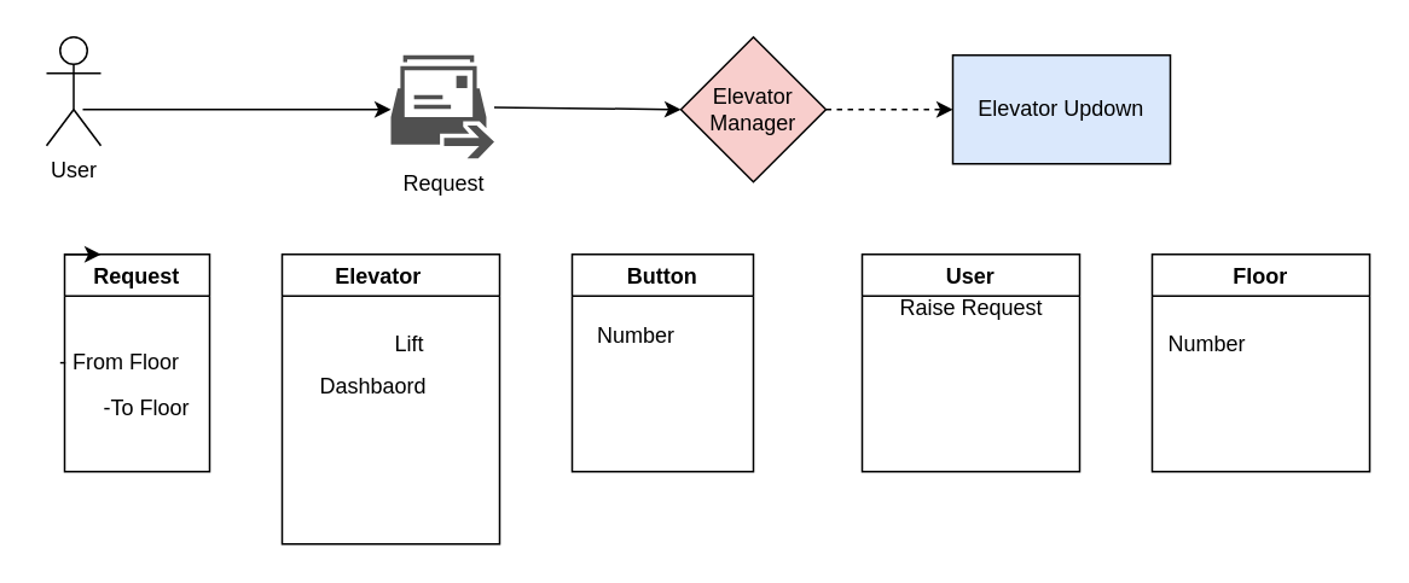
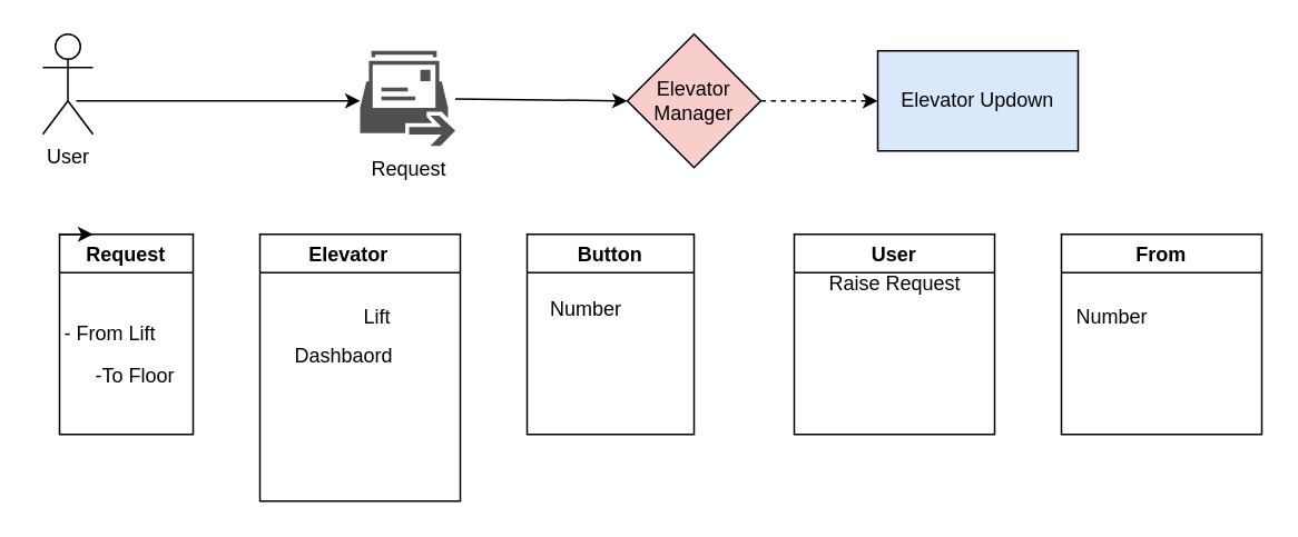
- <mxCell id="20" value="Floor" style="swimlane;" vertex="1" parent="1"><mxGeometry x="635" y="140" width="120" height="120" as="geometry" /></mxCell>
+ <mxCell id="20" value="From" style="swimlane;" vertex="1" parent="1"><mxGeometry x="635" y="140" width="120" height="120" as="geometry" /></mxCell>
- <mxCell id="11" value="- From Floor" style="text;html=1;align=center;verticalAlign=middle;resizable=0;points=[];autosize=1;strokeColor=none;fillColor=none;" vertex="1" parent="1"><mxGeometry x="20" y="185" width="90" height="30" as="geometry" /></mxCell>
+ <mxCell id="11" value="- From Lift" style="text;html=1;align=center;verticalAlign=middle;resizable=0;points=[];autosize=1;strokeColor=none;fillColor=none;" vertex="1" parent="1"><mxGeometry x="20" y="185" width="90" height="30" as="geometry" /></mxCell>
